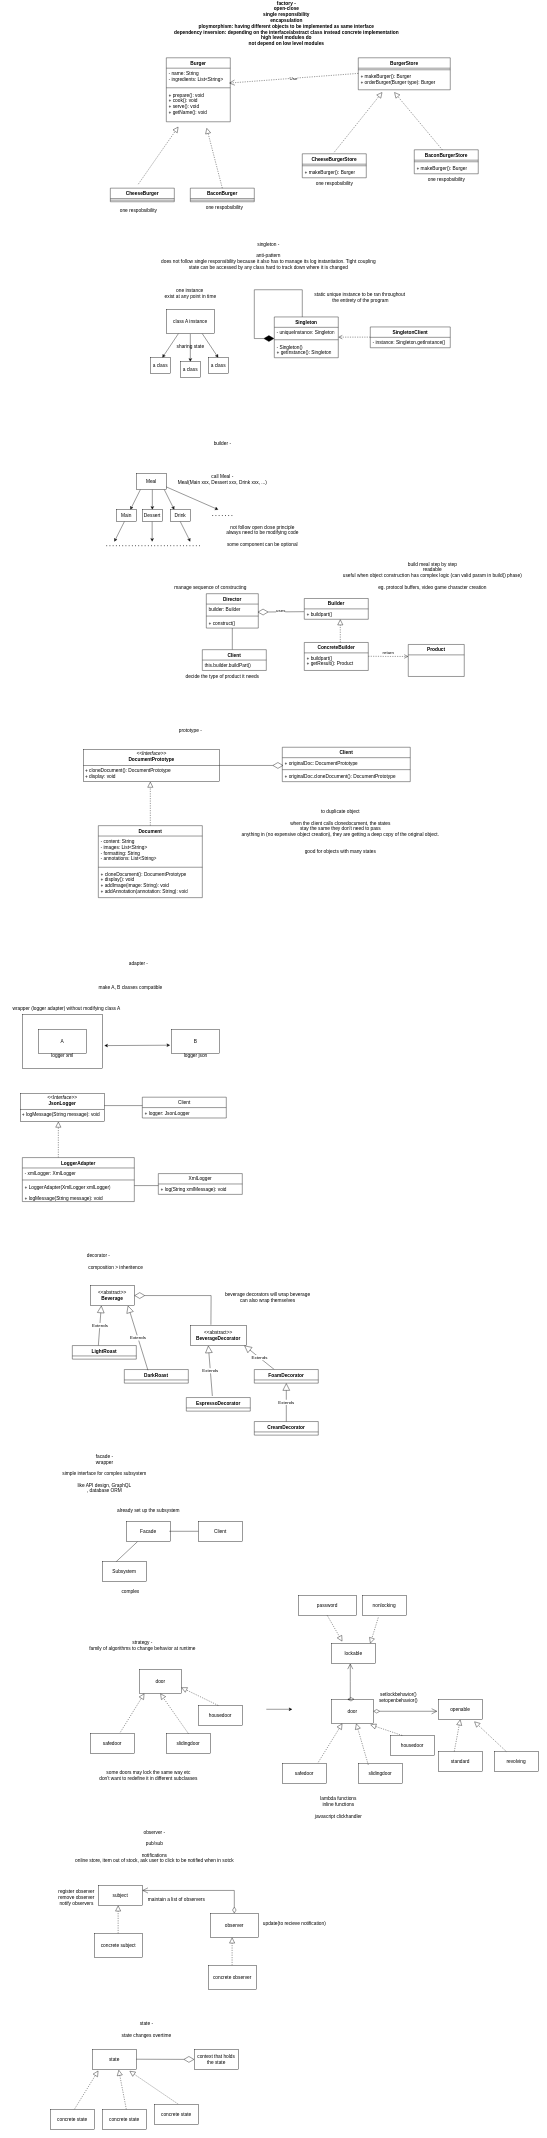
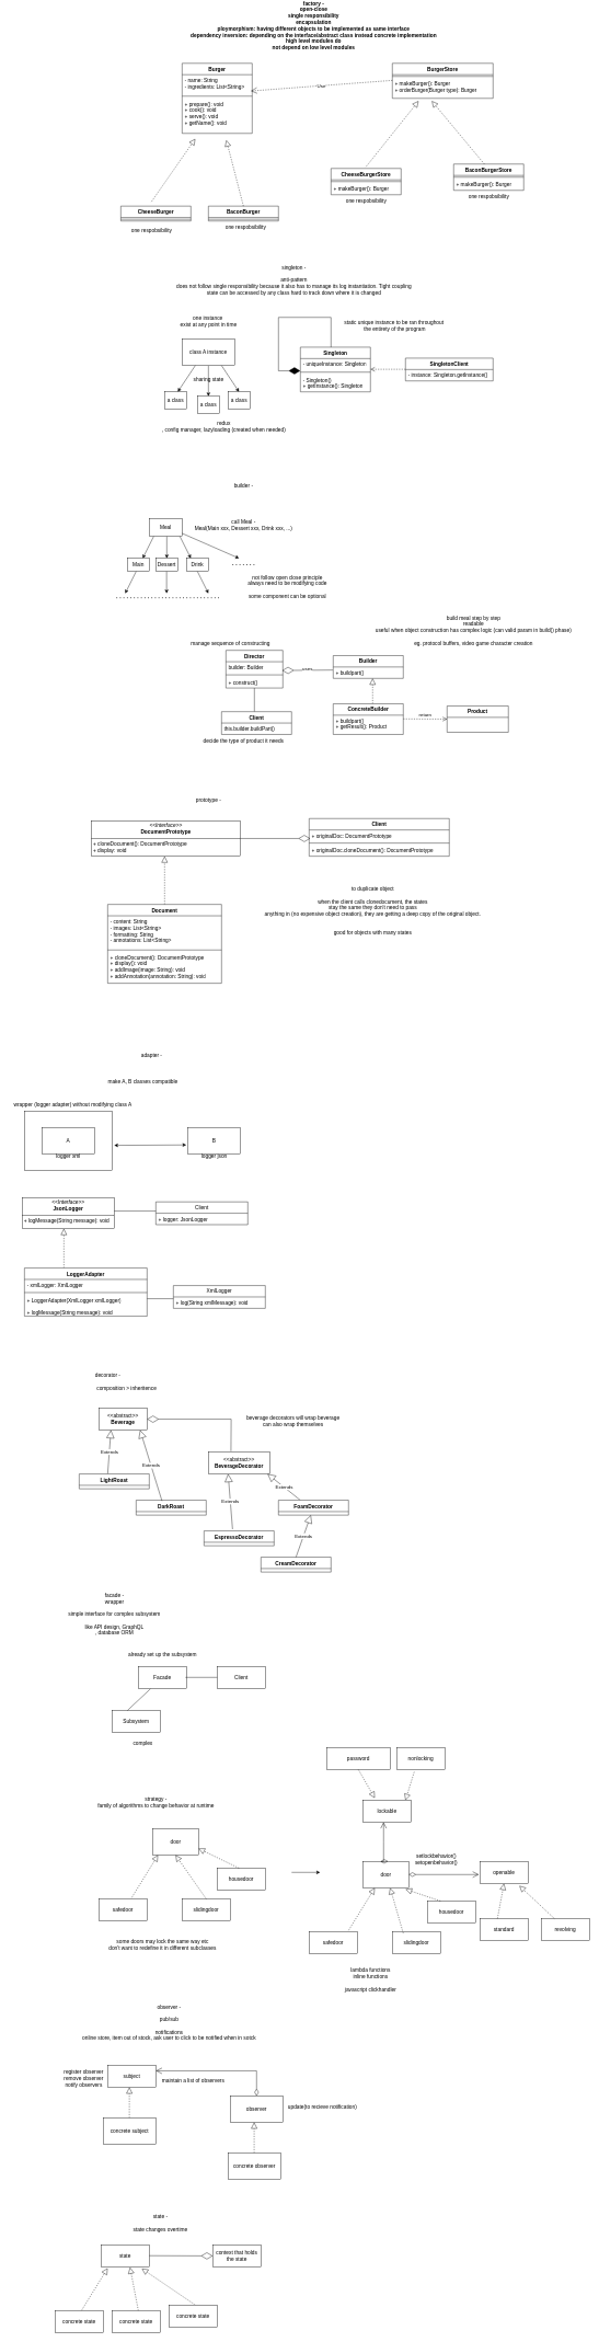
+ <mxCell id="35" value="&lt;div&gt;redux&lt;/div&gt;, config manager, lazyloading (created when needed)" style="text;html=1;align=center;verticalAlign=middle;resizable=0;points=[];autosize=1;strokeColor=none;fillColor=none;" parent="1" vertex="1"><mxGeometry y="950" width="310" height="40" as="geometry" x="355" /></mxCell>
- <mxCell id="68" value="Product" style="swimlane;fontStyle=1;align=center;verticalAlign=top;childLayout=stackLayout;horizontal=1;startSize=26;horizontalStack=0;resizeParent=1;resizeParentMax=0;resizeLast=0;collapsible=1;marginBottom=0;whiteSpace=wrap;html=1;" parent="1" vertex="1"><mxGeometry x="1020" y="1607" width="140" height="80" as="geometry" /></mxCell>
+ <mxCell id="68" value="Product" style="swimlane;fontStyle=1;align=center;verticalAlign=top;childLayout=stackLayout;horizontal=1;startSize=26;horizontalStack=0;resizeParent=1;resizeParentMax=0;resizeLast=0;collapsible=1;marginBottom=0;whiteSpace=wrap;html=1;" parent="1" vertex="1"><mxGeometry x="1020" y="1607" width="140" height="60" as="geometry" /></mxCell>
- <mxCell id="128" value="CreamDecorator" style="swimlane;fontStyle=1;align=center;verticalAlign=top;childLayout=stackLayout;horizontal=1;startSize=26;horizontalStack=0;resizeParent=1;resizeParentMax=0;resizeLast=0;collapsible=1;marginBottom=0;whiteSpace=wrap;html=1;" parent="1" vertex="1"><mxGeometry x="635" y="3550" width="160" height="34" as="geometry" /></mxCell>
+ <mxCell id="128" value="CreamDecorator" style="swimlane;fontStyle=1;align=center;verticalAlign=top;childLayout=stackLayout;horizontal=1;startSize=26;horizontalStack=0;resizeParent=1;resizeParentMax=0;resizeLast=0;collapsible=1;marginBottom=0;whiteSpace=wrap;html=1;" parent="1" vertex="1"><mxGeometry x="595" y="3550" width="160" height="34" as="geometry" /></mxCell>
